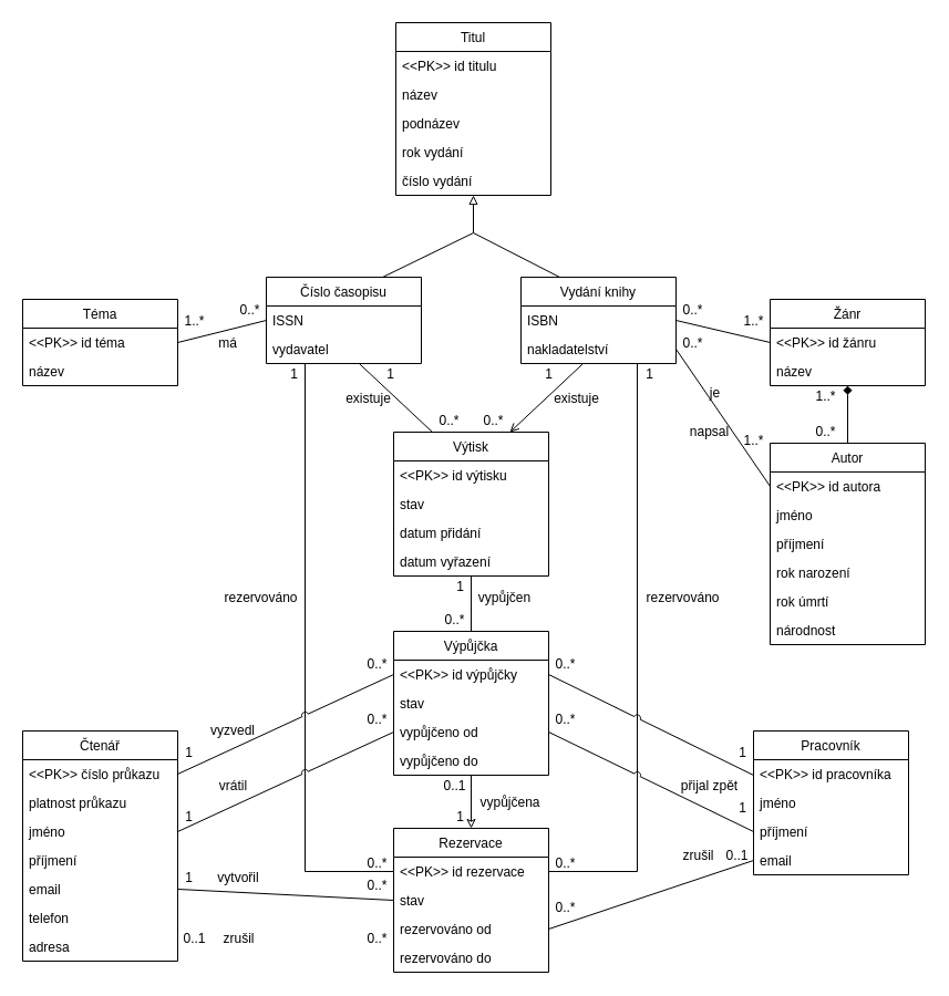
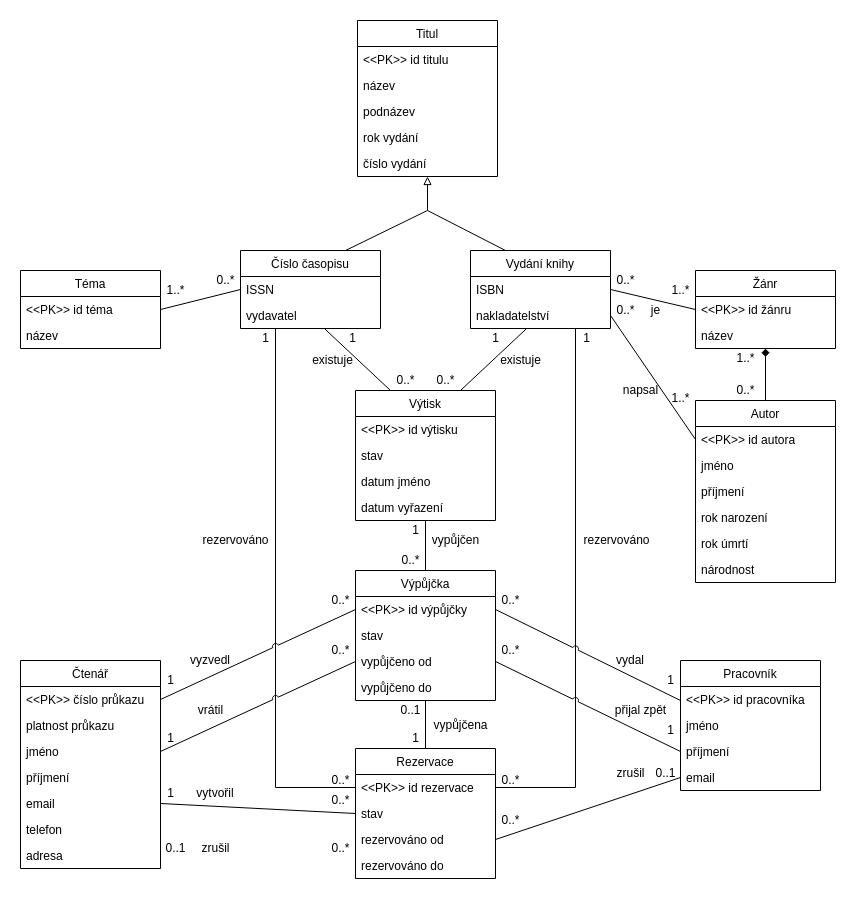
- <mxCell id="72" value="má" style="text;html=1;align=center;verticalAlign=middle;resizable=0;points=[];autosize=1;" parent="1" vertex="1"><mxGeometry x="190" y="300" width="30" height="20" as="geometry" /></mxCell>
- <mxCell id="71" value="&lt;div&gt;je&lt;/div&gt;" style="text;html=1;align=center;verticalAlign=middle;resizable=0;points=[];autosize=1;" parent="1" vertex="1"><mxGeometry x="630" y="345" width="30" height="20" as="geometry" /></mxCell>
+ <mxCell id="71" value="&lt;div&gt;je&lt;/div&gt;" style="text;html=1;align=center;verticalAlign=middle;resizable=0;points=[];autosize=1;" parent="1" vertex="1"><mxGeometry x="640" y="300" width="30" height="20" as="geometry" /></mxCell>
- <mxCell id="118" value="" style="endArrow=open;html=1;entryX=0.75;entryY=0;entryDx=0;entryDy=0;" edge="1" parent="1" source="29" target="3"><mxGeometry width="50" height="50" relative="1" as="geometry"><mxPoint x="403.867" y="308" as="sourcePoint" /><mxPoint x="470" y="370" as="targetPoint" /></mxGeometry></mxCell>
+ <mxCell id="118" value="" style="endArrow=none;html=1;entryX=0.75;entryY=0;entryDx=0;entryDy=0;" edge="1" parent="1" source="29" target="3"><mxGeometry width="50" height="50" relative="1" as="geometry"><mxPoint x="403.867" y="308" as="sourcePoint" /><mxPoint x="470" y="370" as="targetPoint" /></mxGeometry></mxCell>
- <mxCell id="6" value="datum přidání" style="text;strokeColor=none;fillColor=none;align=left;verticalAlign=top;spacingLeft=4;spacingRight=4;overflow=hidden;rotatable=0;points=[[0,0.5],[1,0.5]];portConstraint=eastwest;" parent="3" vertex="1"><mxGeometry y="78" width="140" height="26" as="geometry" /></mxCell>
+ <mxCell id="6" value="datum jméno" style="text;strokeColor=none;fillColor=none;align=left;verticalAlign=top;spacingLeft=4;spacingRight=4;overflow=hidden;rotatable=0;points=[[0,0.5],[1,0.5]];portConstraint=eastwest;" parent="3" vertex="1"><mxGeometry y="78" width="140" height="26" as="geometry" /></mxCell>
+ <mxCell id="64" value="vydal" style="text;html=1;strokeColor=none;fillColor=none;align=center;verticalAlign=middle;whiteSpace=wrap;rounded=0;" parent="1" vertex="1"><mxGeometry x="610" y="650" width="40" height="20" as="geometry" /></mxCell>
- <mxCell id="50" style="edgeStyle=none;rounded=0;orthogonalLoop=1;jettySize=auto;html=1;exitX=0.5;exitY=1;exitDx=0;exitDy=0;entryX=0.5;entryY=0;entryDx=0;entryDy=0;endArrow=classic;endFill=0;" parent="1" source="51" target="38" edge="1"><mxGeometry relative="1" as="geometry" /></mxCell>
+ <mxCell id="50" style="edgeStyle=none;rounded=0;orthogonalLoop=1;jettySize=auto;html=1;exitX=0.5;exitY=1;exitDx=0;exitDy=0;entryX=0.5;entryY=0;entryDx=0;entryDy=0;endArrow=none;endFill=0;" parent="1" source="51" target="38" edge="1"><mxGeometry relative="1" as="geometry" /></mxCell>
